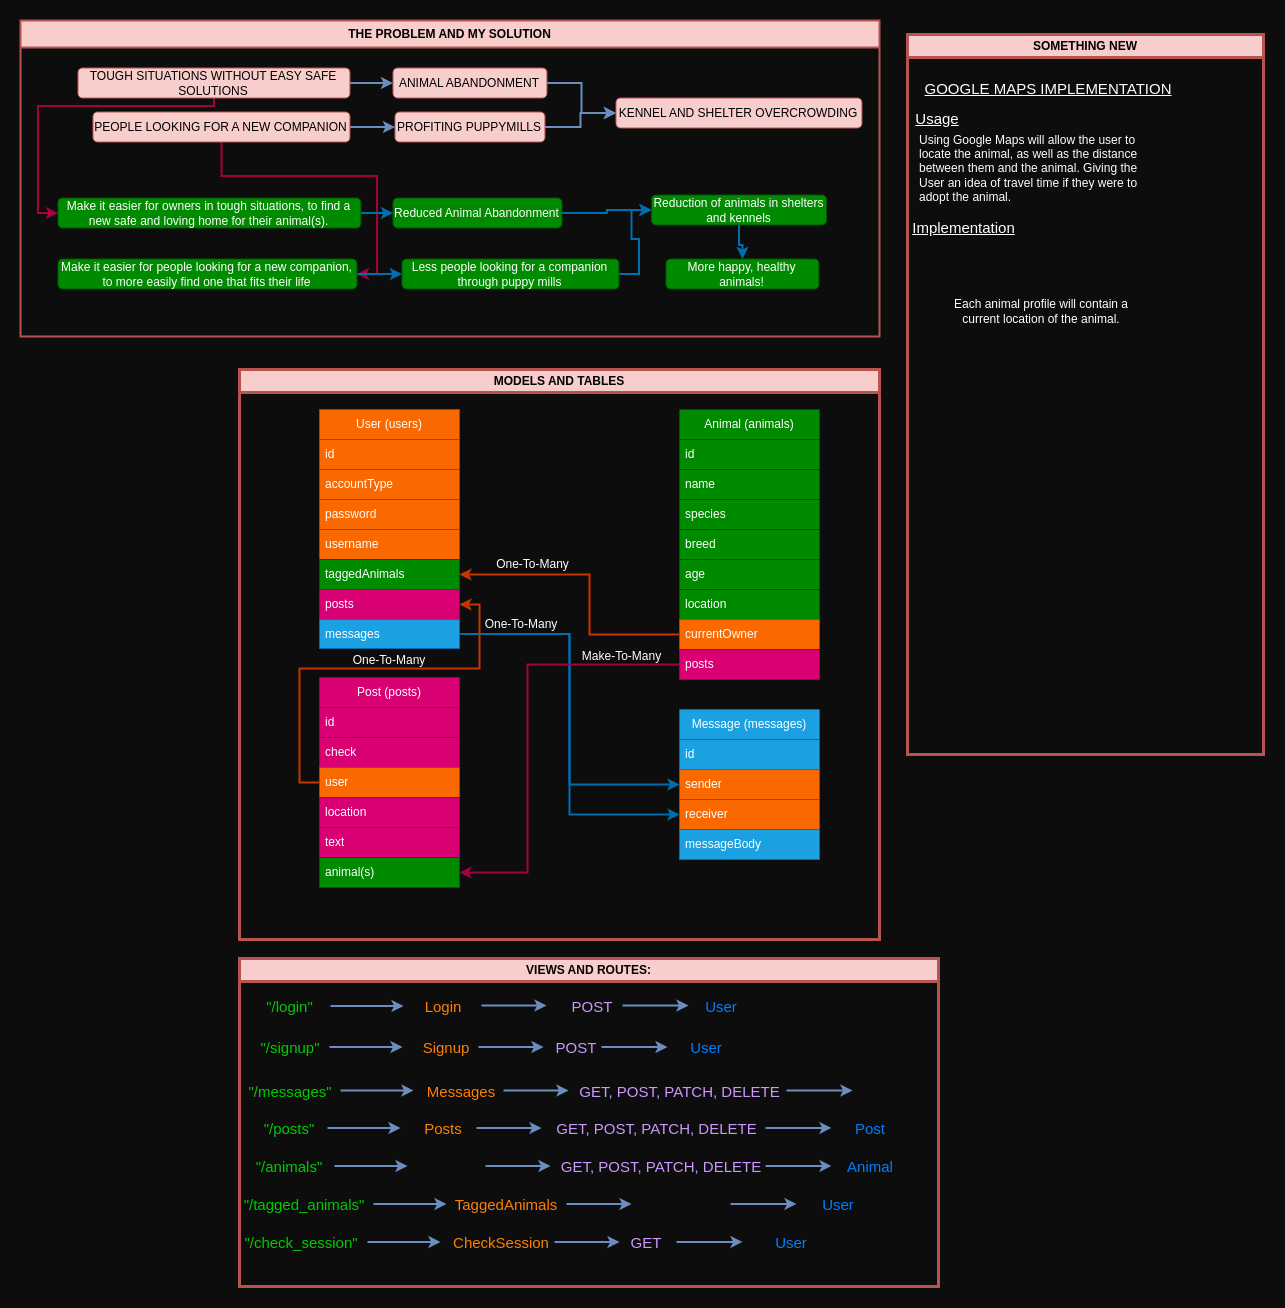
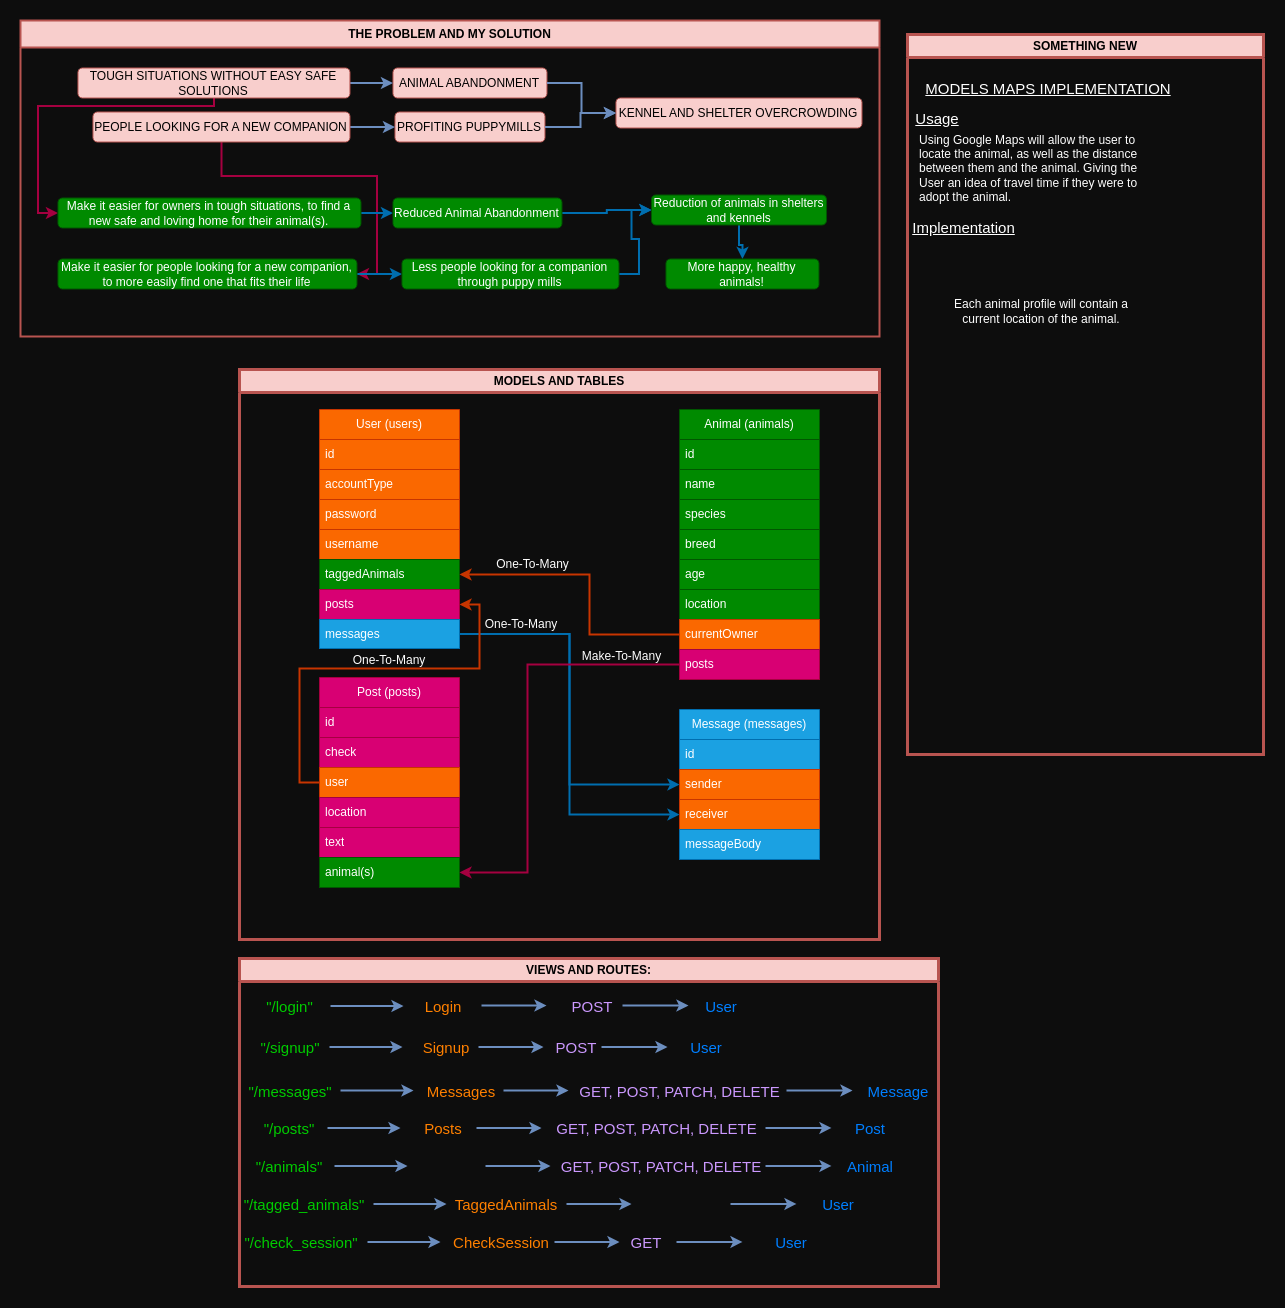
- <mxCell id="90" value="GOOGLE MAPS IMPLEMENTATION" style="text;html=1;align=center;verticalAlign=middle;whiteSpace=wrap;rounded=0;fontColor=#FFFFFF;fontSize=15;fontStyle=4" vertex="1" parent="89"><mxGeometry x="10" y="38.5" width="262" height="30" as="geometry" /></mxCell>
+ <mxCell id="90" value="MODELS MAPS IMPLEMENTATION" style="text;html=1;align=center;verticalAlign=middle;whiteSpace=wrap;rounded=0;fontColor=#FFFFFF;fontSize=15;fontStyle=4" vertex="1" parent="89"><mxGeometry x="10" y="38.5" width="262" height="30" as="geometry" /></mxCell>
+ <mxCell id="84" value="Message" style="text;html=1;strokeColor=none;fillColor=none;align=center;verticalAlign=middle;whiteSpace=wrap;rounded=0;fontColor=#007FFF;fontSize=15;" parent="41" vertex="1"><mxGeometry x="629" y="117.5" width="60" height="30" as="geometry" /></mxCell>
